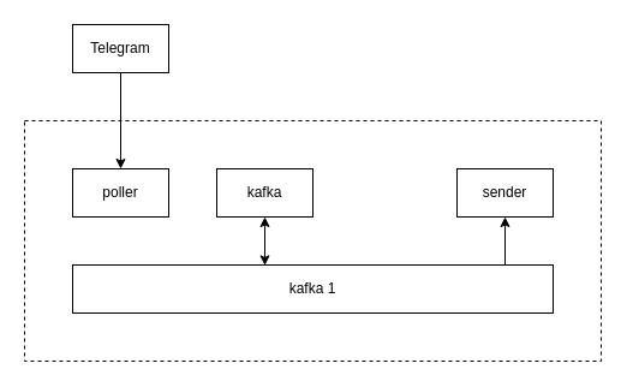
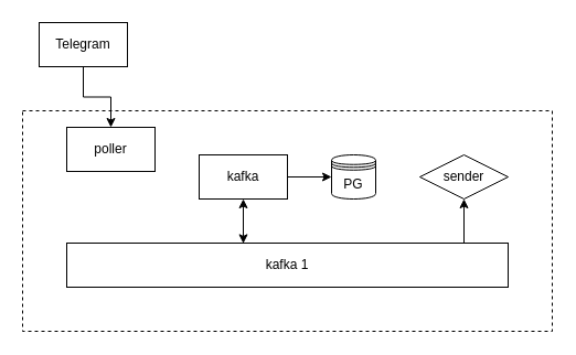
- <mxCell id="3" value="Telegram" style="rounded=0;whiteSpace=wrap;html=1;" vertex="1" parent="1"><mxGeometry x="60" y="20" width="80" height="40" as="geometry" /></mxCell>
+ <mxCell id="3" value="Telegram" style="rounded=0;whiteSpace=wrap;html=1;" vertex="1" parent="1"><mxGeometry x="35" y="20" width="80" height="40" as="geometry" /></mxCell>
- <mxCell id="5" value="poller" style="rounded=0;whiteSpace=wrap;html=1;" vertex="1" parent="1"><mxGeometry x="60" y="140" width="80" height="40" as="geometry" /></mxCell>
+ <mxCell id="5" value="poller" style="rounded=0;whiteSpace=wrap;html=1;" vertex="1" parent="1"><mxGeometry x="60" y="115" width="80" height="40" as="geometry" /></mxCell>
+ <mxCell id="8" style="edgeStyle=orthogonalEdgeStyle;rounded=0;orthogonalLoop=1;jettySize=auto;html=1;entryX=0;entryY=0.5;entryDx=0;entryDy=0;" edge="1" parent="1" source="9" target="10"><mxGeometry relative="1" as="geometry" /></mxCell>
+ <mxCell id="10" value="PG" style="shape=datastore;whiteSpace=wrap;html=1;" vertex="1" parent="1"><mxGeometry x="300" y="140" width="40" height="40" as="geometry" /></mxCell>
- <mxCell id="12" value="sender" style="rounded=0;whiteSpace=wrap;html=1;" vertex="1" parent="1"><mxGeometry x="380" y="140" width="80" height="40" as="geometry" /></mxCell>
+ <mxCell id="12" value="sender" style="rhombus;whiteSpace=wrap;html=1;" vertex="1" parent="1"><mxGeometry x="380" y="140" width="80" height="40" as="geometry" /></mxCell>
